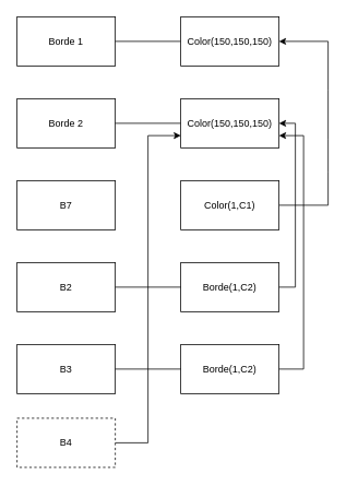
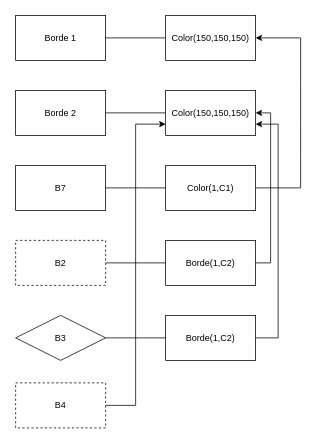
+ <mxCell id="11" value="" style="endArrow=none;html=1;rounded=0;exitX=1;exitY=0.5;exitDx=0;exitDy=0;entryX=0;entryY=0.5;entryDx=0;entryDy=0;" edge="1" parent="1" source="8" target="10"><mxGeometry width="50" height="50" relative="1" as="geometry"><mxPoint x="260" y="270" as="sourcePoint" /><mxPoint x="310" y="220" as="targetPoint" /></mxGeometry></mxCell>
- <mxCell id="12" value="B2" style="rounded=0;whiteSpace=wrap;html=1;" vertex="1" parent="1"><mxGeometry x="20" y="320" width="120" height="60" as="geometry" /></mxCell>
+ <mxCell id="12" value="B2" style="rounded=0;whiteSpace=wrap;html=1;dashed=1;" vertex="1" parent="1"><mxGeometry x="20" y="320" width="120" height="60" as="geometry" /></mxCell>
- <mxCell id="16" value="B3" style="rounded=0;whiteSpace=wrap;html=1;" vertex="1" parent="1"><mxGeometry x="20" y="420" width="120" height="60" as="geometry" /></mxCell>
+ <mxCell id="16" value="B3" style="rhombus;whiteSpace=wrap;html=1;" vertex="1" parent="1"><mxGeometry x="20" y="420" width="120" height="60" as="geometry" /></mxCell>
